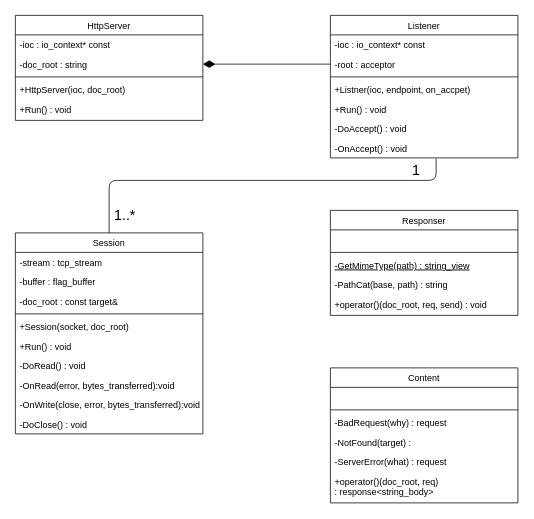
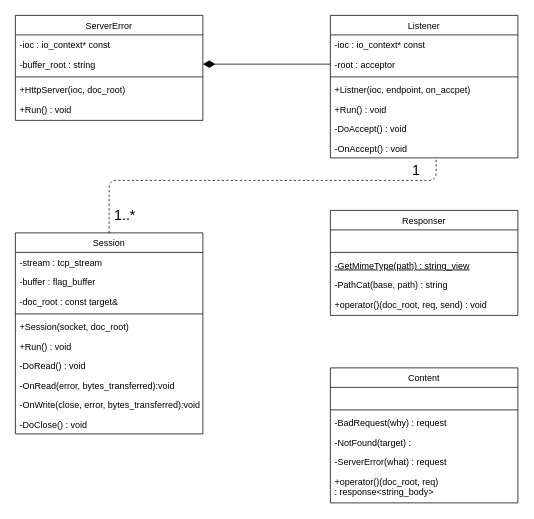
- <mxCell id="2" value="HttpServer" style="swimlane;fontStyle=0;align=center;verticalAlign=top;childLayout=stackLayout;horizontal=1;startSize=26;horizontalStack=0;resizeParent=1;resizeLast=0;collapsible=1;marginBottom=0;rounded=0;shadow=0;strokeWidth=1;" parent="1" vertex="1"><mxGeometry x="20" y="20" width="250" height="140" as="geometry"><mxRectangle x="230" y="140" width="160" height="26" as="alternateBounds" /></mxGeometry></mxCell>
+ <mxCell id="2" value="ServerError" style="swimlane;fontStyle=0;align=center;verticalAlign=top;childLayout=stackLayout;horizontal=1;startSize=26;horizontalStack=0;resizeParent=1;resizeLast=0;collapsible=1;marginBottom=0;rounded=0;shadow=0;strokeWidth=1;" parent="1" vertex="1"><mxGeometry x="20" y="20" width="250" height="140" as="geometry"><mxRectangle x="230" y="140" width="160" height="26" as="alternateBounds" /></mxGeometry></mxCell>
- <mxCell id="4" value="-doc_root : string" style="text;align=left;verticalAlign=top;spacingLeft=4;spacingRight=4;overflow=hidden;rotatable=0;points=[[0,0.5],[1,0.5]];portConstraint=eastwest;" parent="2" vertex="1"><mxGeometry y="52" width="250" height="26" as="geometry" /></mxCell>
+ <mxCell id="4" value="-buffer_root : string" style="text;align=left;verticalAlign=top;spacingLeft=4;spacingRight=4;overflow=hidden;rotatable=0;points=[[0,0.5],[1,0.5]];portConstraint=eastwest;" parent="2" vertex="1"><mxGeometry y="52" width="250" height="26" as="geometry" /></mxCell>
- <mxCell id="41" value="" style="endArrow=none;html=1;edgeStyle=orthogonalEdgeStyle;exitX=0.5;exitY=0;exitDx=0;exitDy=0;entryX=0.564;entryY=1.038;entryDx=0;entryDy=0;entryPerimeter=0;" edge="1" parent="1" source="8" target="26"><mxGeometry relative="1" as="geometry"><mxPoint x="20" y="750" as="sourcePoint" /><mxPoint x="180" y="750" as="targetPoint" /><Array as="points"><mxPoint x="145" y="240" /><mxPoint x="581" y="240" /></Array></mxGeometry></mxCell>
+ <mxCell id="41" value="" style="endArrow=none;html=1;edgeStyle=orthogonalEdgeStyle;exitX=0.5;exitY=0;exitDx=0;exitDy=0;entryX=0.564;entryY=1.038;entryDx=0;entryDy=0;entryPerimeter=0;dashed=1;" edge="1" parent="1" source="8" target="26"><mxGeometry relative="1" as="geometry"><mxPoint x="20" y="750" as="sourcePoint" /><mxPoint x="180" y="750" as="targetPoint" /><Array as="points"><mxPoint x="145" y="240" /><mxPoint x="581" y="240" /></Array></mxGeometry></mxCell>
